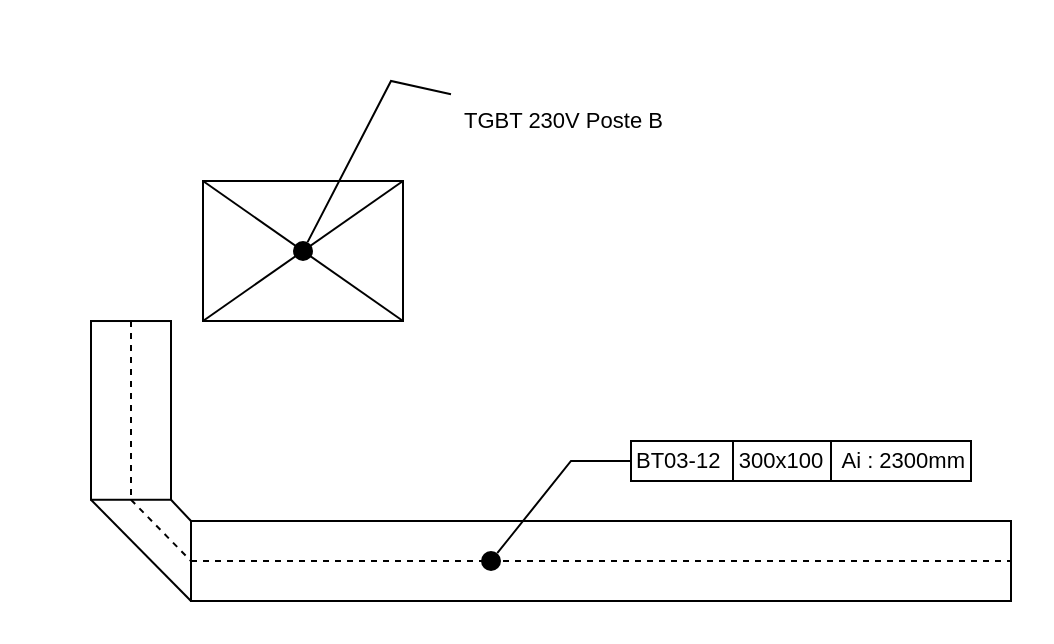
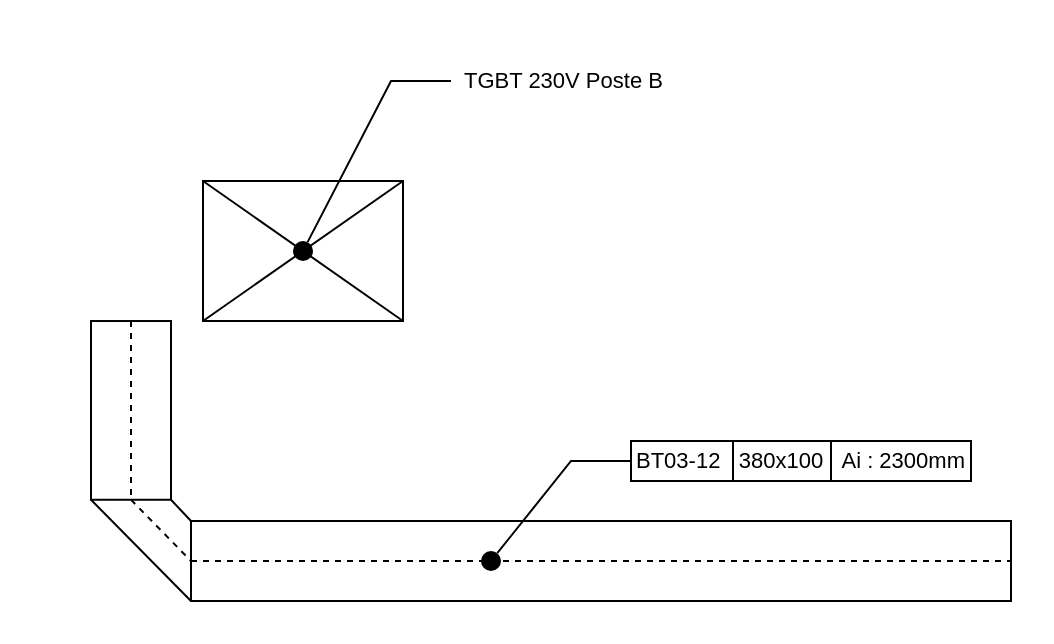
- <mxCell id="5" value="TGBT 230V Poste B" style="text;html=1;strokeColor=none;fillColor=none;align=left;verticalAlign=middle;whiteSpace=wrap;rounded=0;fillStyle=auto;fontFamily=Helvetica;fontSize=11;fontColor=#000000;spacingLeft=5;" vertex="1" parent="1"><mxGeometry x="224.995" y="40" width="120" height="40" as="geometry" /></mxCell>
+ <mxCell id="5" value="TGBT 230V Poste B" style="text;html=1;strokeColor=none;fillColor=none;align=left;verticalAlign=middle;whiteSpace=wrap;rounded=0;fillStyle=auto;fontFamily=Helvetica;fontSize=11;fontColor=#000000;spacingLeft=5;" vertex="1" parent="1"><mxGeometry x="224.995" y="20" width="120" height="40" as="geometry" /></mxCell>
- <mxCell id="12" value="BT03-12&amp;nbsp; &amp;nbsp;300x100&amp;nbsp; &amp;nbsp;Ai : 2300mm" style="text;html=1;strokeColor=none;fillColor=none;align=left;verticalAlign=middle;whiteSpace=wrap;rounded=0;fillStyle=auto;fontFamily=Helvetica;fontSize=11;fontColor=#000000;spacingLeft=1;spacing=2;" vertex="1" parent="1"><mxGeometry x="314.995" y="210" width="180" height="40" as="geometry" /></mxCell>
+ <mxCell id="12" value="BT03-12&amp;nbsp; &amp;nbsp;380x100&amp;nbsp; &amp;nbsp;Ai : 2300mm" style="text;html=1;strokeColor=none;fillColor=none;align=left;verticalAlign=middle;whiteSpace=wrap;rounded=0;fillStyle=auto;fontFamily=Helvetica;fontSize=11;fontColor=#000000;spacingLeft=1;spacing=2;" vertex="1" parent="1"><mxGeometry x="314.995" y="210" width="180" height="40" as="geometry" /></mxCell>
